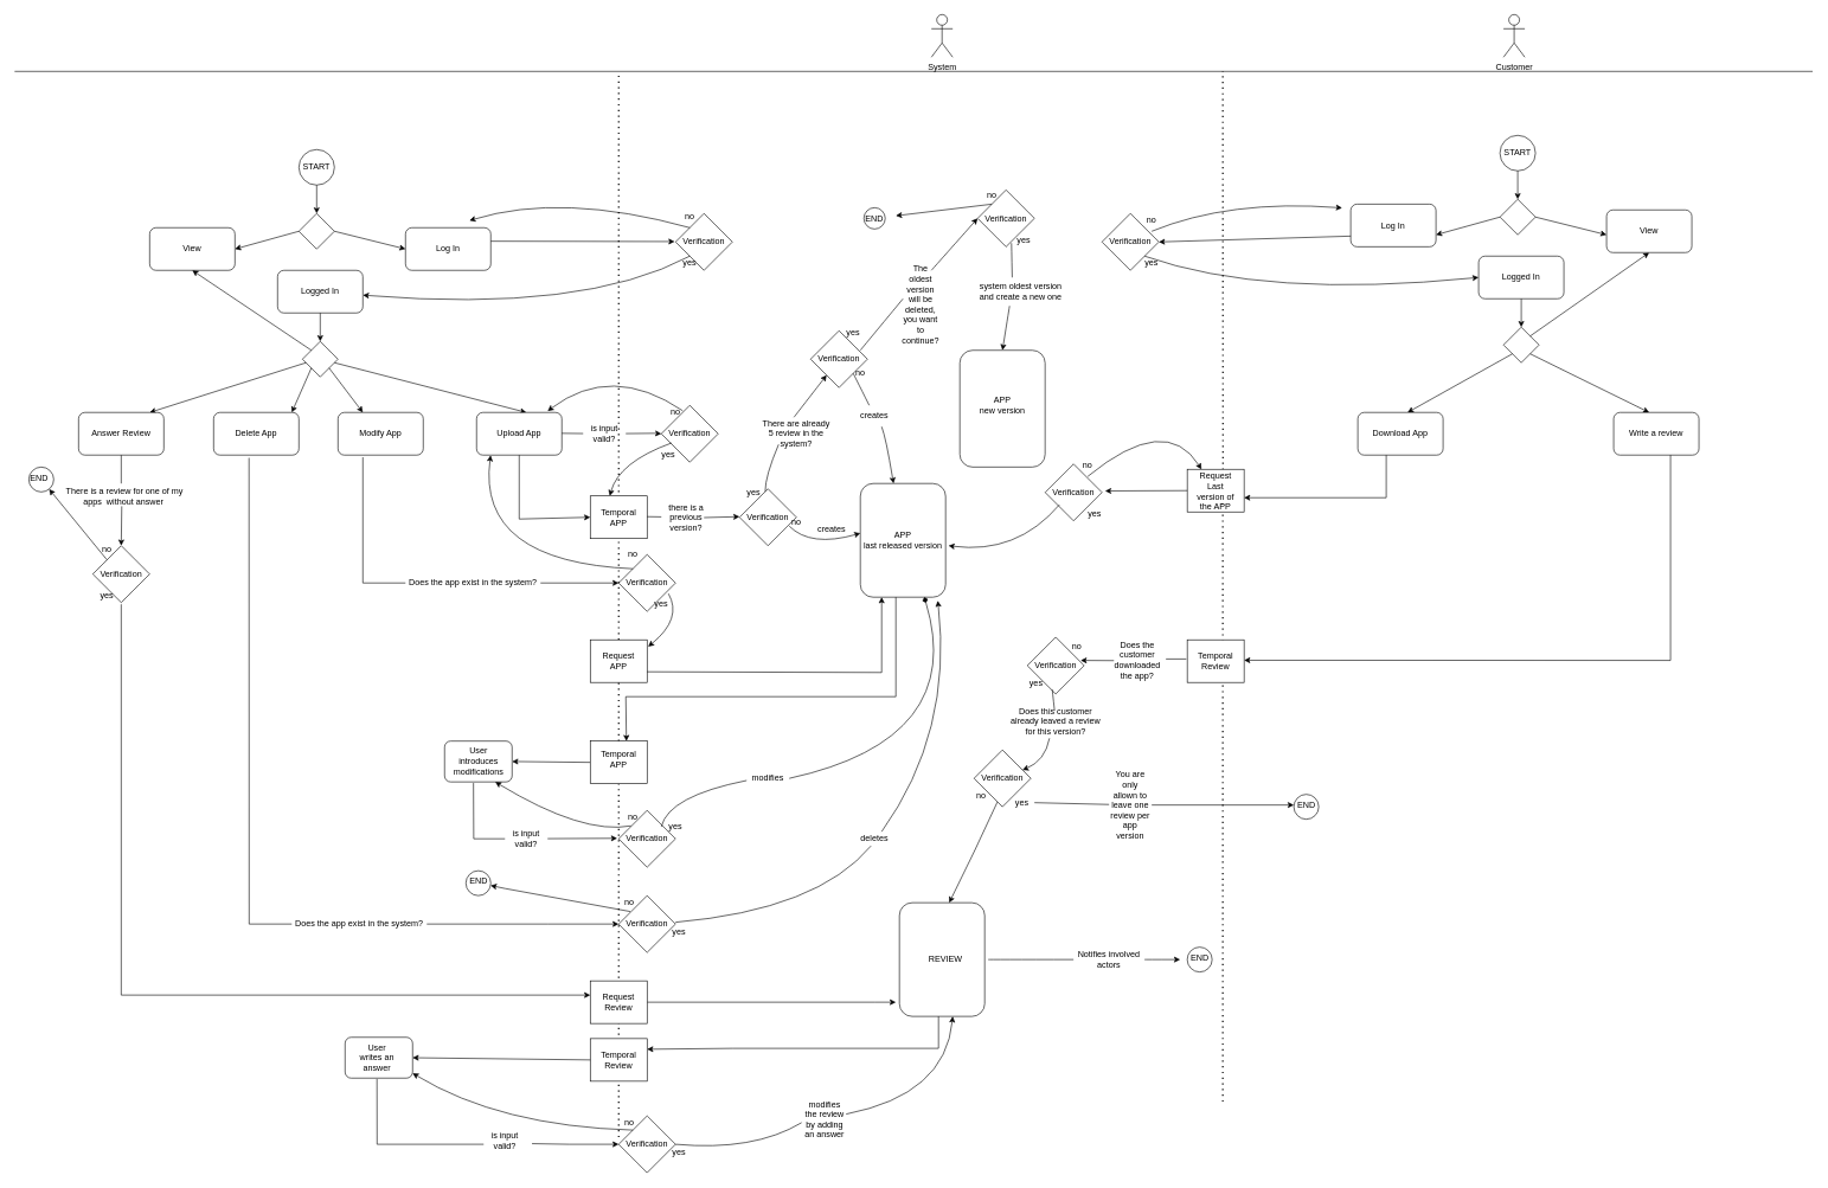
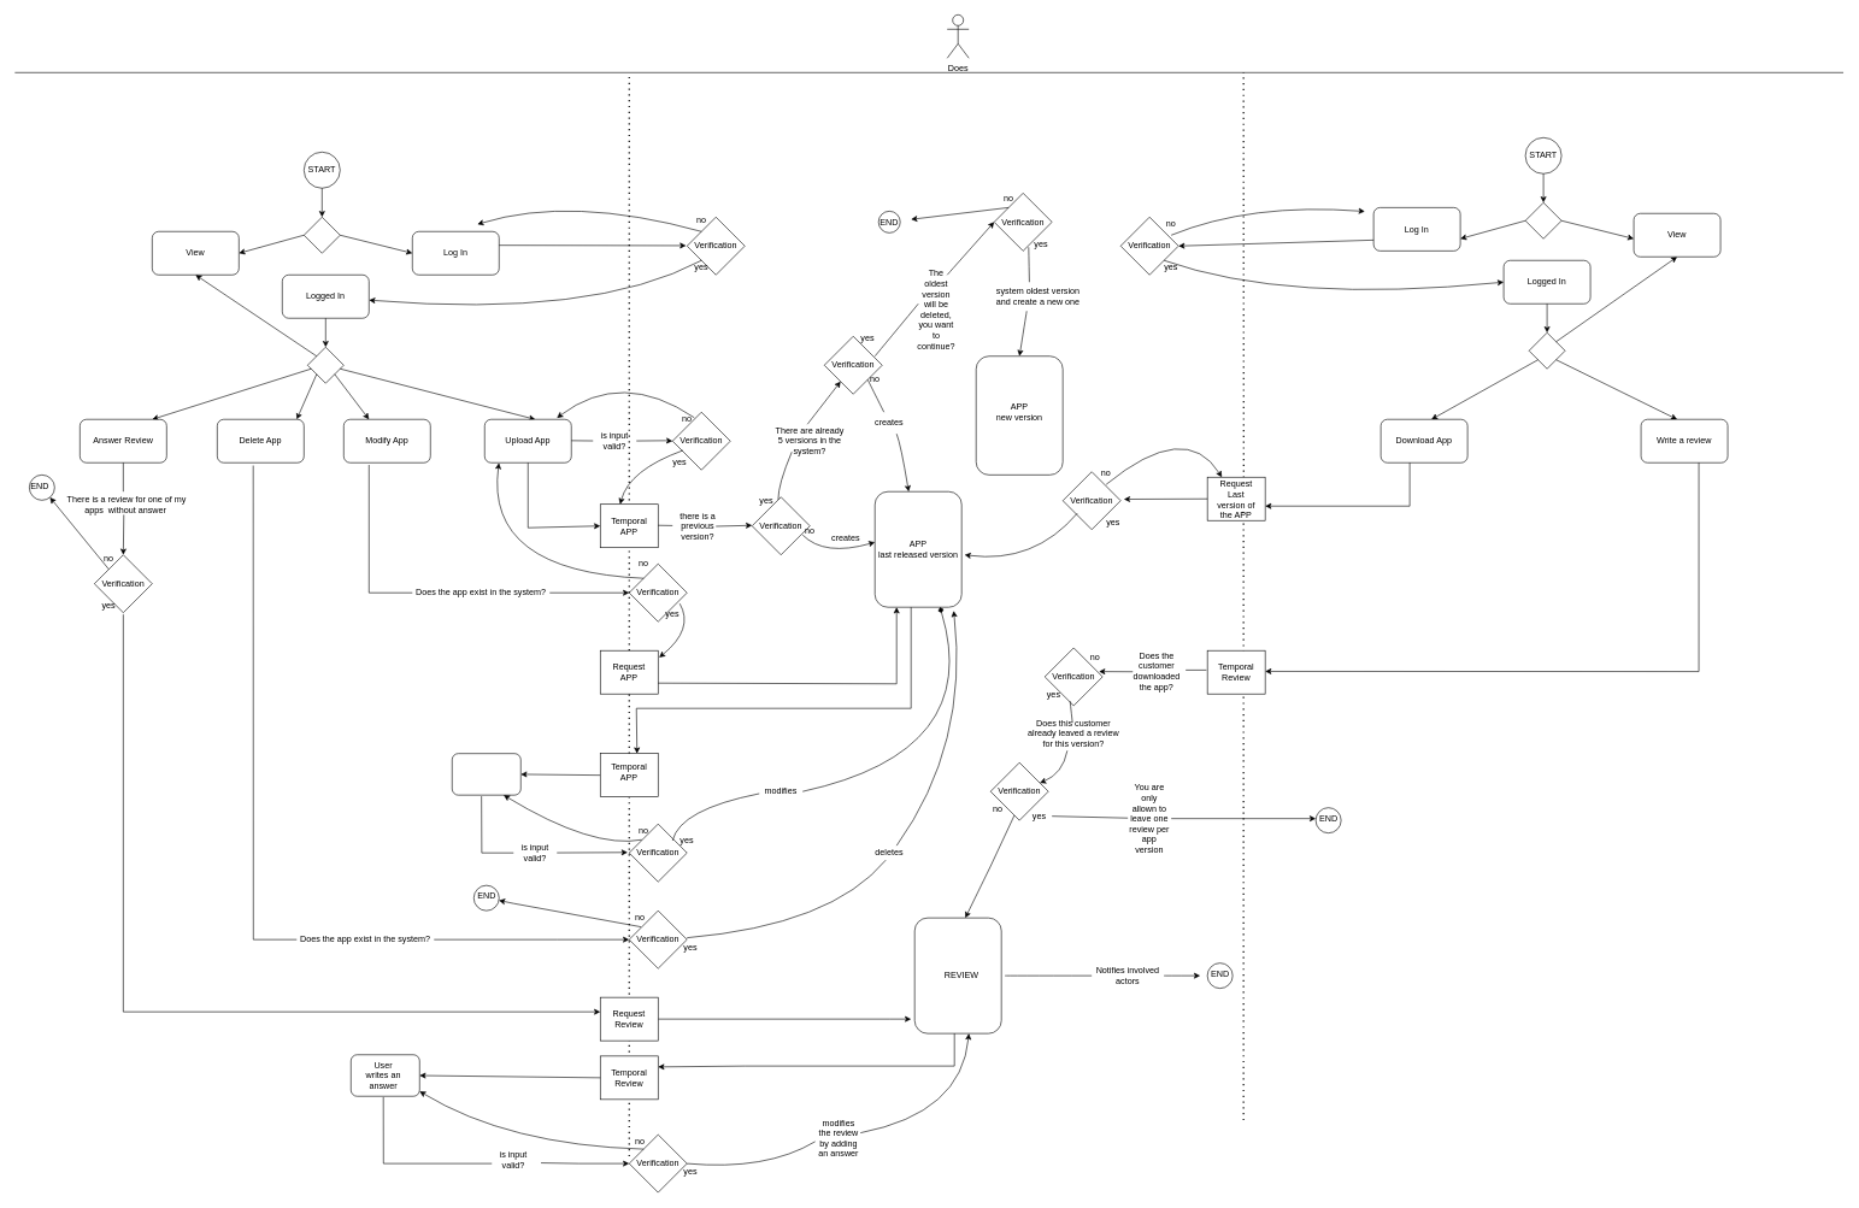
- <mxCell id="4" value="Customer" style="shape=umlActor;verticalLabelPosition=bottom;verticalAlign=top;html=1;outlineConnect=0;" vertex="1" parent="1"><mxGeometry x="2115" y="20" width="30" height="60" as="geometry" /></mxCell>
- <mxCell id="3" value="System" style="shape=umlActor;verticalLabelPosition=bottom;verticalAlign=top;html=1;outlineConnect=0;" vertex="1" parent="1"><mxGeometry x="1310" y="20" width="30" height="60" as="geometry" /></mxCell>
+ <mxCell id="3" value="Does" style="shape=umlActor;verticalLabelPosition=bottom;verticalAlign=top;html=1;outlineConnect=0;" vertex="1" parent="1"><mxGeometry x="1310" y="20" width="30" height="60" as="geometry" /></mxCell>
- <mxCell id="134" value="There are already 5 review in the system?" style="text;html=1;strokeColor=none;fillColor=none;align=center;verticalAlign=middle;whiteSpace=wrap;rounded=0;" vertex="1" parent="1"><mxGeometry x="1070" y="595" width="100" height="30" as="geometry" /></mxCell>
+ <mxCell id="134" value="There are already 5 versions in the system?" style="text;html=1;strokeColor=none;fillColor=none;align=center;verticalAlign=middle;whiteSpace=wrap;rounded=0;" vertex="1" parent="1"><mxGeometry x="1070" y="595" width="100" height="30" as="geometry" /></mxCell>
- <mxCell id="103" value="User introduces modifications" style="text;html=1;strokeColor=none;fillColor=none;align=center;verticalAlign=middle;whiteSpace=wrap;rounded=0;" vertex="1" parent="1"><mxGeometry x="642.5" y="1058.75" width="60" height="23.75" as="geometry" /></mxCell>
